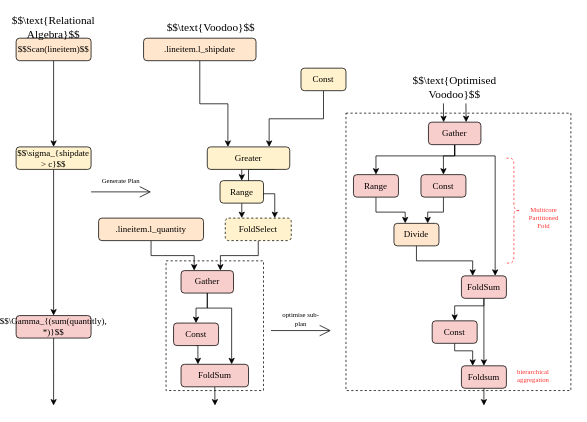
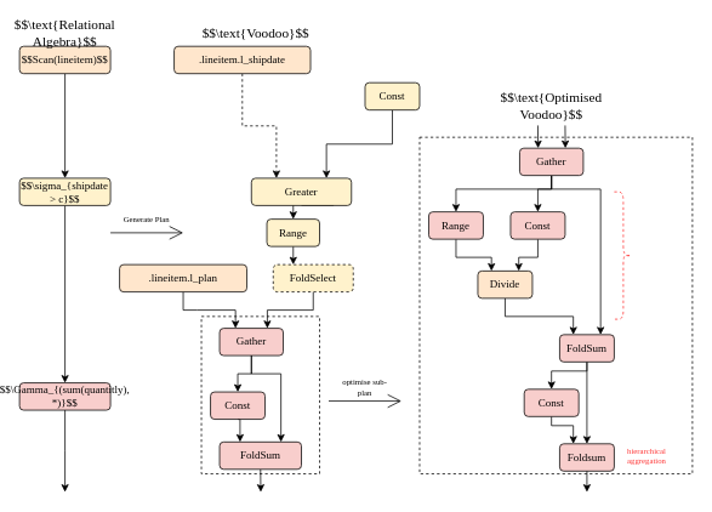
- <mxCell id="2" style="edgeStyle=orthogonalEdgeStyle;rounded=0;orthogonalLoop=1;jettySize=auto;html=1;exitX=0.5;exitY=1;exitDx=0;exitDy=0;entryX=0.25;entryY=0;entryDx=0;entryDy=0;fontFamily=Consolas;strokeColor=default;" edge="1" parent="1" source="3" target="8"><mxGeometry relative="1" as="geometry" /></mxCell>
+ <mxCell id="2" style="edgeStyle=orthogonalEdgeStyle;rounded=0;orthogonalLoop=1;jettySize=auto;html=1;exitX=0.5;exitY=1;exitDx=0;exitDy=0;entryX=0.25;entryY=0;entryDx=0;entryDy=0;fontFamily=Consolas;strokeColor=default;dashed=1;" edge="1" parent="1" source="3" target="8"><mxGeometry relative="1" as="geometry" /></mxCell>
- <mxCell id="7" style="edgeStyle=orthogonalEdgeStyle;rounded=0;orthogonalLoop=1;jettySize=auto;html=1;exitX=0.5;exitY=1;exitDx=0;exitDy=0;entryX=0.75;entryY=0;entryDx=0;entryDy=0;fontFamily=Consolas;strokeColor=default;" edge="1" parent="1" source="8" target="12"><mxGeometry relative="1" as="geometry" /></mxCell>
- <mxCell id="52" value="Multicore Partitioned Fold" style="text;html=1;strokeColor=none;fillColor=none;align=center;verticalAlign=middle;whiteSpace=wrap;rounded=0;dashed=1;fontFamily=Consolas;fontSize=9;fontColor=#FF3333;" vertex="1" parent="1"><mxGeometry x="694" y="275" width="60" height="30" as="geometry" /></mxCell>
- <mxCell id="14" value=".lineitem.l_quantity" style="rounded=1;whiteSpace=wrap;html=1;fillColor=#ffe6cc;strokeColor=default;fontFamily=Consolas;" vertex="1" parent="1"><mxGeometry x="130" y="290" width="140" height="30" as="geometry" /></mxCell>
+ <mxCell id="14" value=".lineitem.l_plan" style="rounded=1;whiteSpace=wrap;html=1;fillColor=#ffe6cc;strokeColor=default;fontFamily=Consolas;" vertex="1" parent="1"><mxGeometry x="130" y="290" width="140" height="30" as="geometry" /></mxCell>
